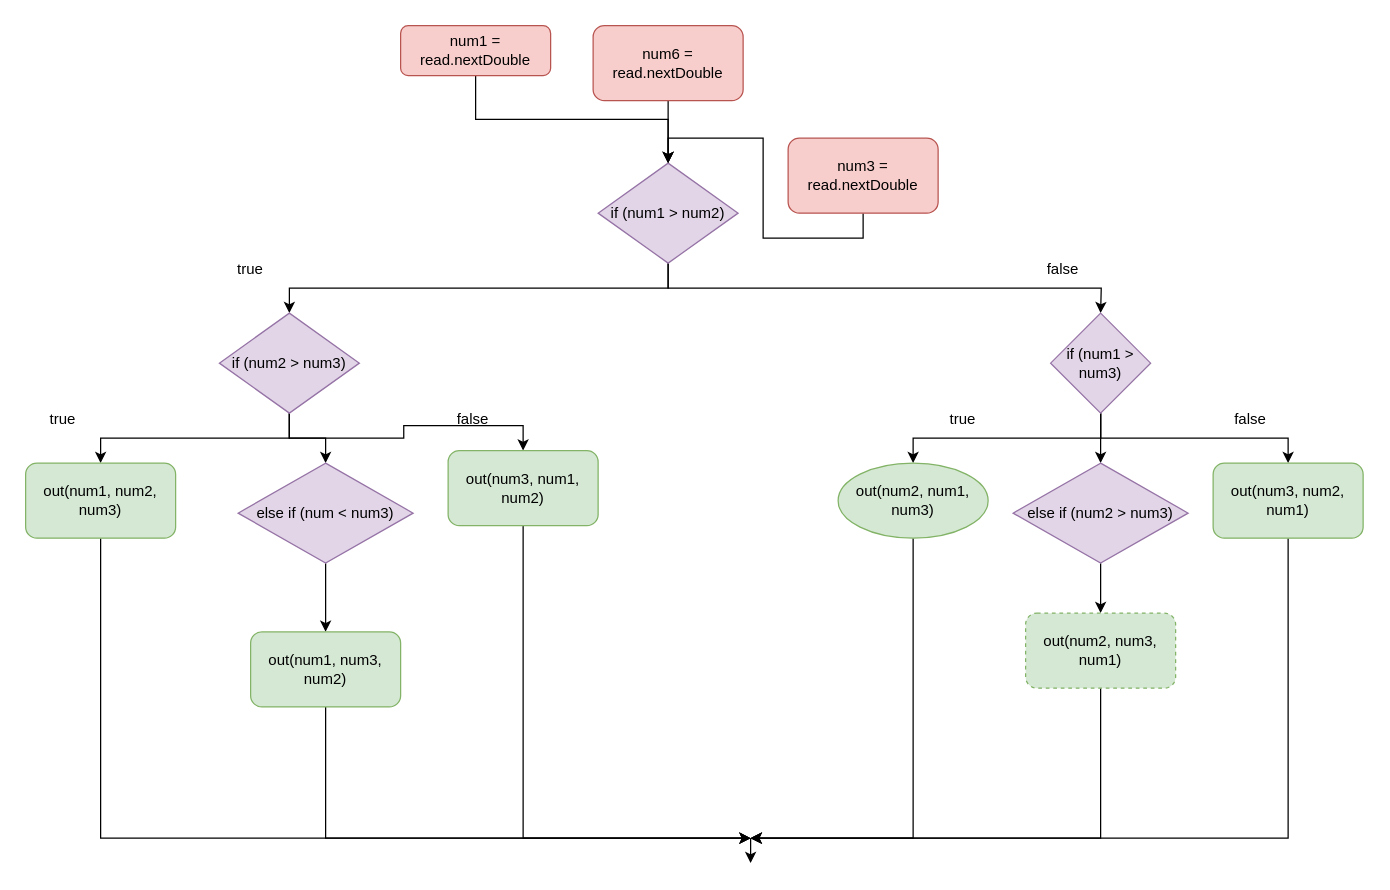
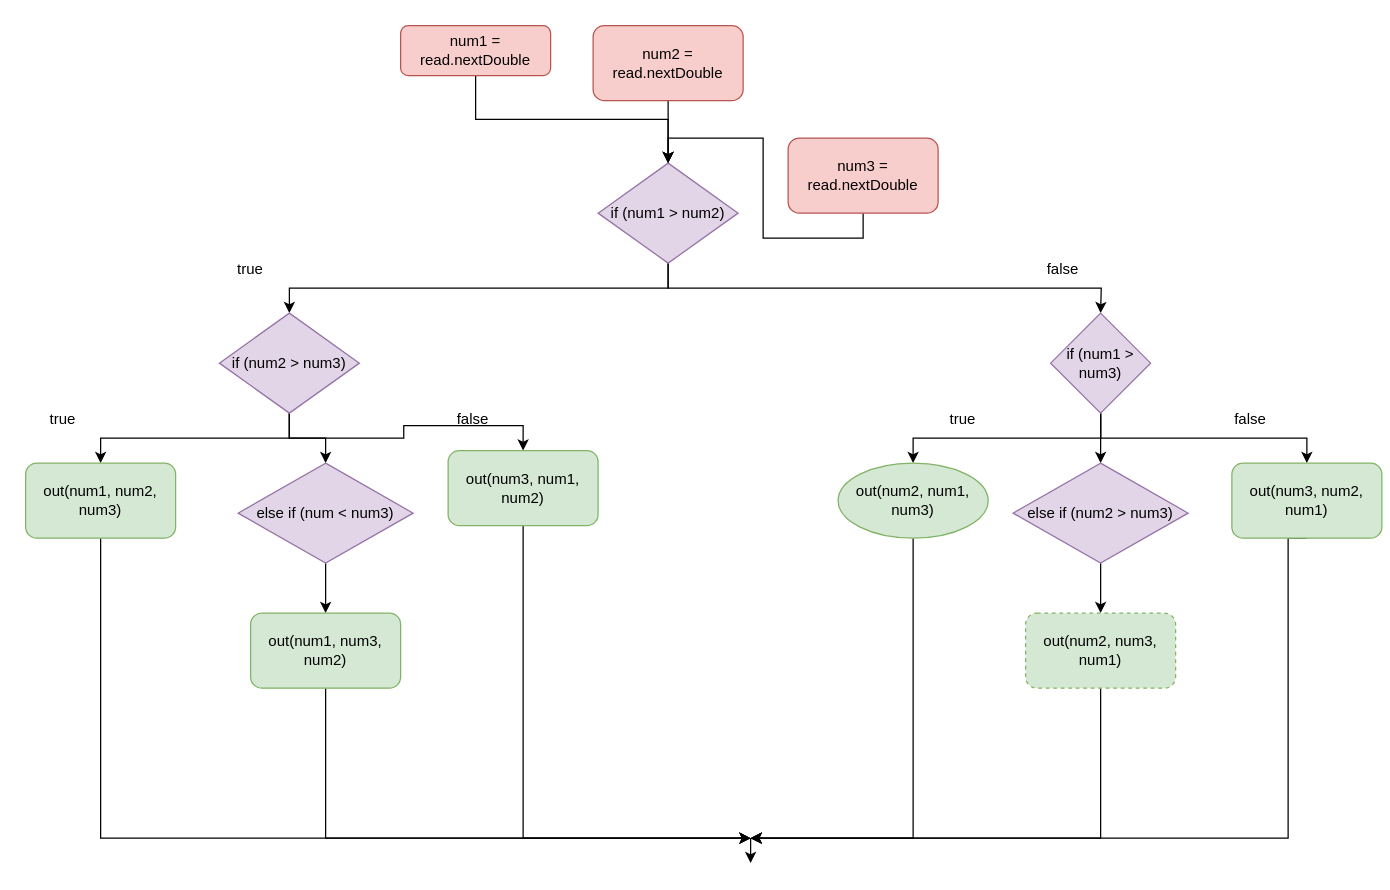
- <mxCell id="8" value="num6 = read.nextDouble" style="rounded=1;whiteSpace=wrap;html=1;fillColor=#f8cecc;strokeColor=#b85450;" parent="1" vertex="1"><mxGeometry x="474" y="20" width="120" height="60" as="geometry" /></mxCell>
+ <mxCell id="8" value="num2 = read.nextDouble" style="rounded=1;whiteSpace=wrap;html=1;fillColor=#f8cecc;strokeColor=#b85450;" parent="1" vertex="1"><mxGeometry x="474" y="20" width="120" height="60" as="geometry" /></mxCell>
- <mxCell id="36" value="out(num3, num2, num1)" style="rounded=1;whiteSpace=wrap;html=1;fillColor=#d5e8d4;strokeColor=#82b366;" vertex="1" parent="1"><mxGeometry x="970" y="370" width="120" height="60" as="geometry" /></mxCell>
+ <mxCell id="36" value="out(num3, num2, num1)" style="rounded=1;whiteSpace=wrap;html=1;fillColor=#d5e8d4;strokeColor=#82b366;" vertex="1" parent="1"><mxGeometry x="985" y="370" width="120" height="60" as="geometry" /></mxCell>
- <mxCell id="20" value="out(num1, num3, num2)" style="rounded=1;whiteSpace=wrap;html=1;fillColor=#d5e8d4;strokeColor=#82b366;" vertex="1" parent="1"><mxGeometry x="200" y="505" width="120" height="60" as="geometry" /></mxCell>
+ <mxCell id="20" value="out(num1, num3, num2)" style="rounded=1;whiteSpace=wrap;html=1;fillColor=#d5e8d4;strokeColor=#82b366;" vertex="1" parent="1"><mxGeometry x="200" y="490" width="120" height="60" as="geometry" /></mxCell>
